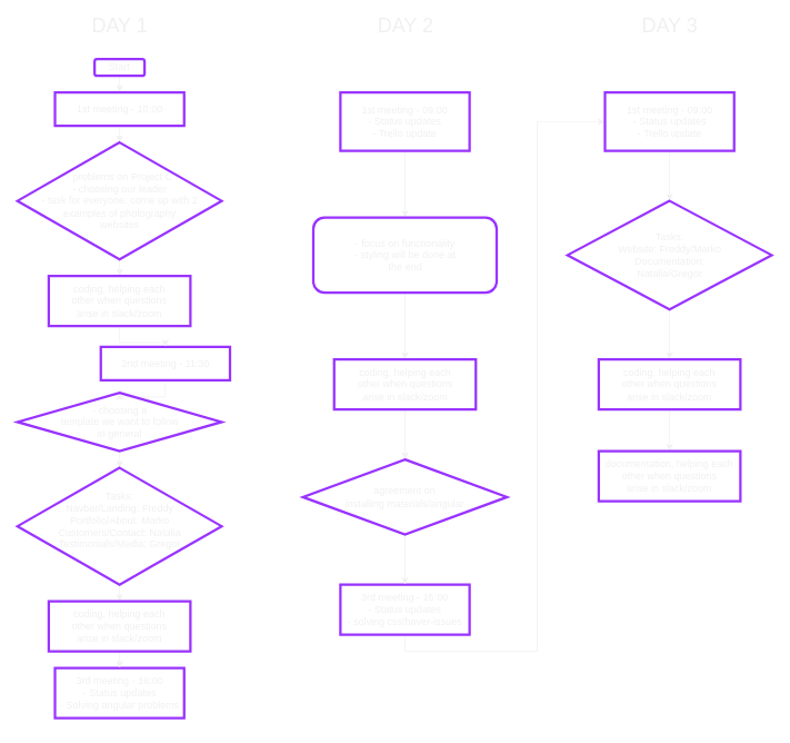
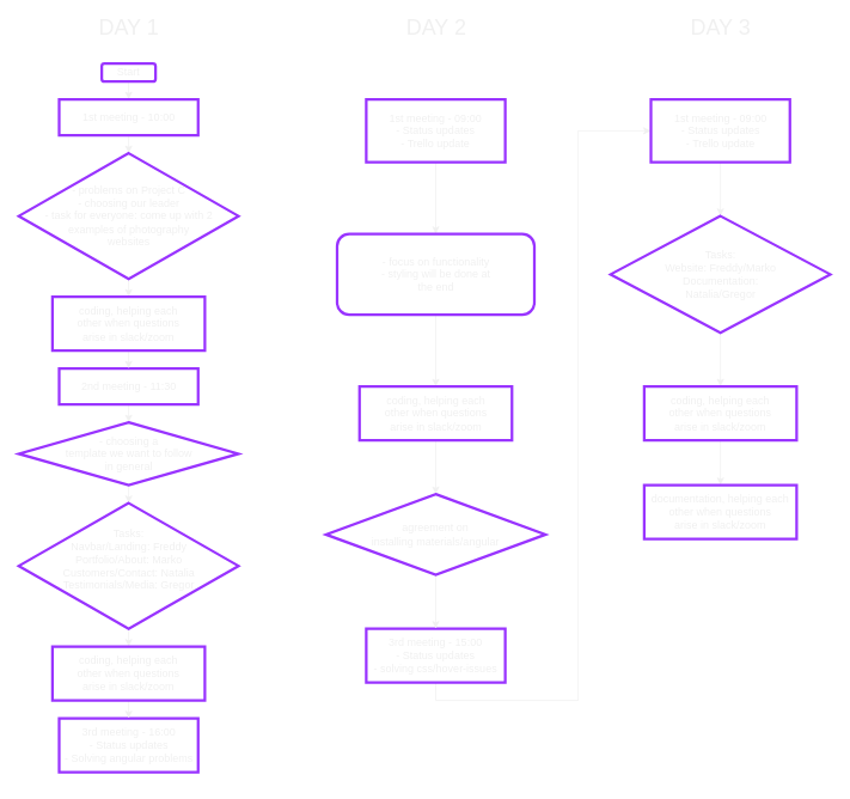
- <mxCell id="9" value="2nd meeting - 11:30" style="rounded=0;whiteSpace=wrap;html=1;glass=0;sketch=0;strokeColor=#9933FF;strokeWidth=3;fillColor=none;fontColor=#F0F0F0;" parent="1" vertex="1"><mxGeometry x="120.5" y="415" width="155" height="40" as="geometry" /></mxCell>
+ <mxCell id="9" value="2nd meeting - 11:30" style="rounded=0;whiteSpace=wrap;html=1;glass=0;sketch=0;strokeColor=#9933FF;strokeWidth=3;fillColor=none;fontColor=#F0F0F0;" parent="1" vertex="1"><mxGeometry x="65.5" y="410" width="155" height="40" as="geometry" /></mxCell>
